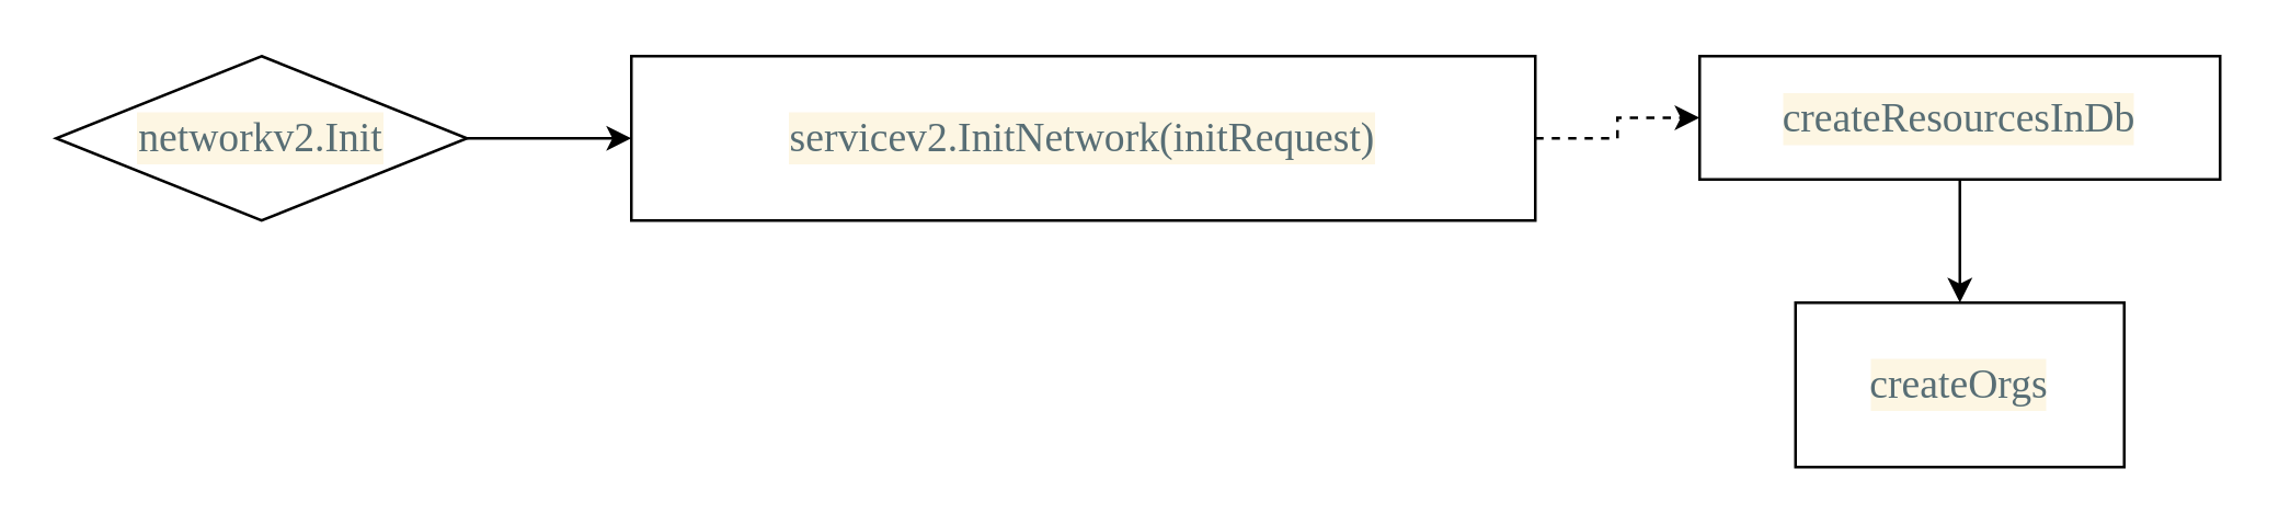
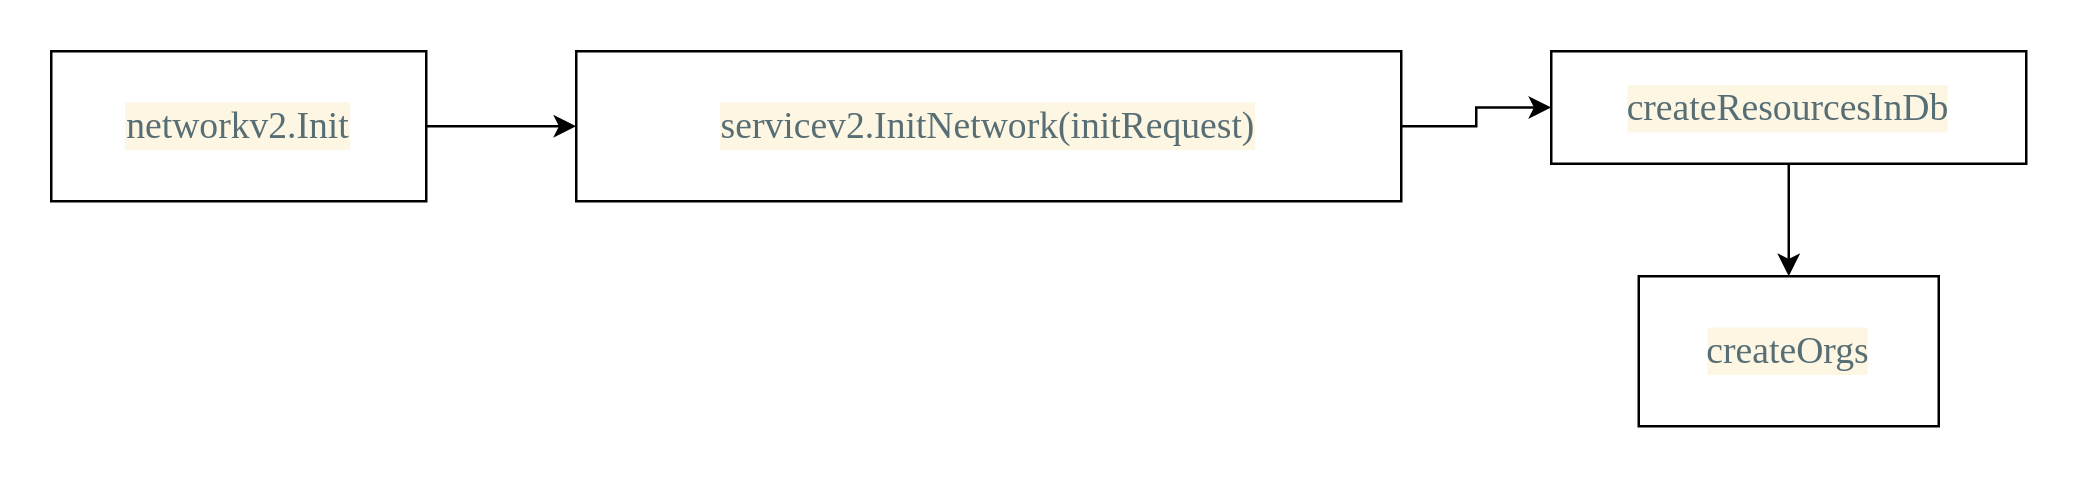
- <mxCell id="4" value="" style="edgeStyle=orthogonalEdgeStyle;rounded=0;orthogonalLoop=1;jettySize=auto;html=1;dashed=1;" edge="1" parent="1" source="5" target="7"><mxGeometry relative="1" as="geometry" /></mxCell>
+ <mxCell id="4" value="" style="edgeStyle=orthogonalEdgeStyle;rounded=0;orthogonalLoop=1;jettySize=auto;html=1;" edge="1" parent="1" source="5" target="7"><mxGeometry relative="1" as="geometry" /></mxCell>
- <mxCell id="3" value="&lt;pre style=&quot;background-color: rgb(253 , 246 , 227) ; color: rgb(88 , 110 , 117) ; font-family: &amp;#34;menlo&amp;#34; ; font-size: 11.3pt&quot;&gt;networkv2.Init&lt;/pre&gt;" style="rhombus;whiteSpace=wrap;html=1;" vertex="1" parent="1"><mxGeometry x="20" y="20" width="150" height="60" as="geometry" /></mxCell>
+ <mxCell id="3" value="&lt;pre style=&quot;background-color: rgb(253 , 246 , 227) ; color: rgb(88 , 110 , 117) ; font-family: &amp;#34;menlo&amp;#34; ; font-size: 11.3pt&quot;&gt;networkv2.Init&lt;/pre&gt;" style="rounded=0;whiteSpace=wrap;html=1;" vertex="1" parent="1"><mxGeometry x="20" y="20" width="150" height="60" as="geometry" /></mxCell>
